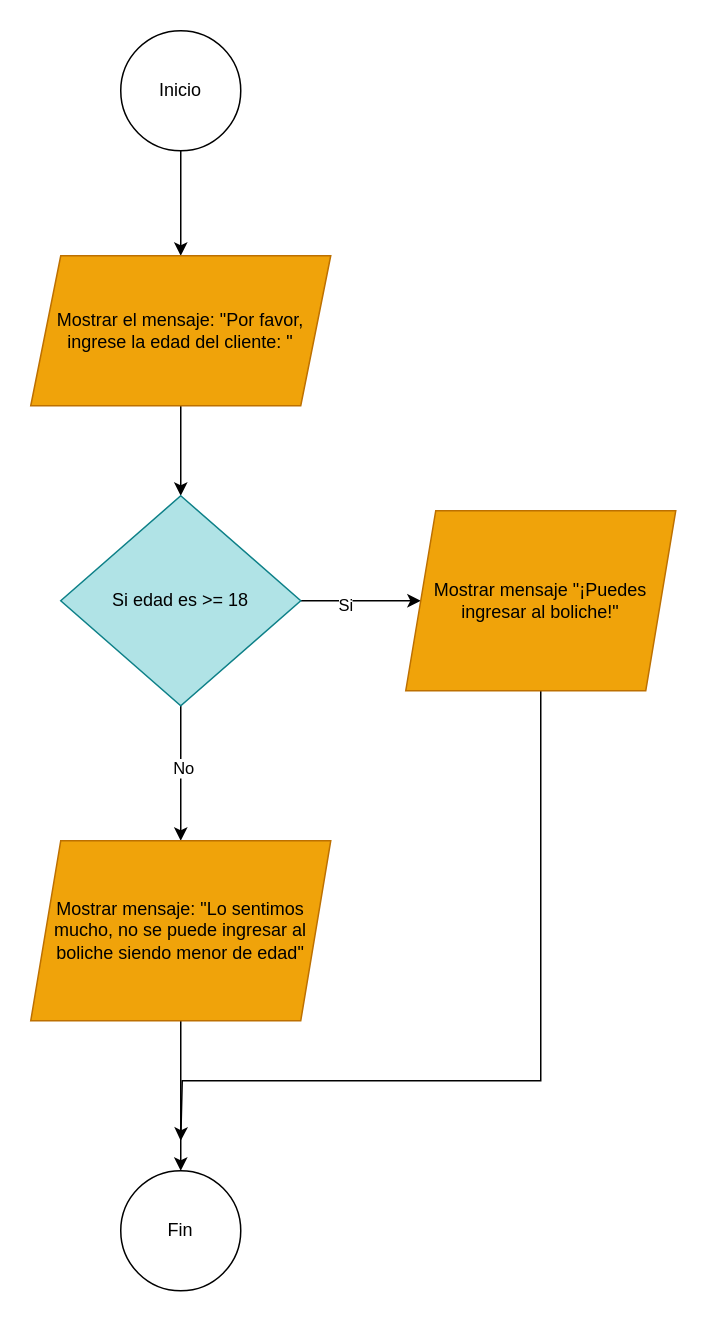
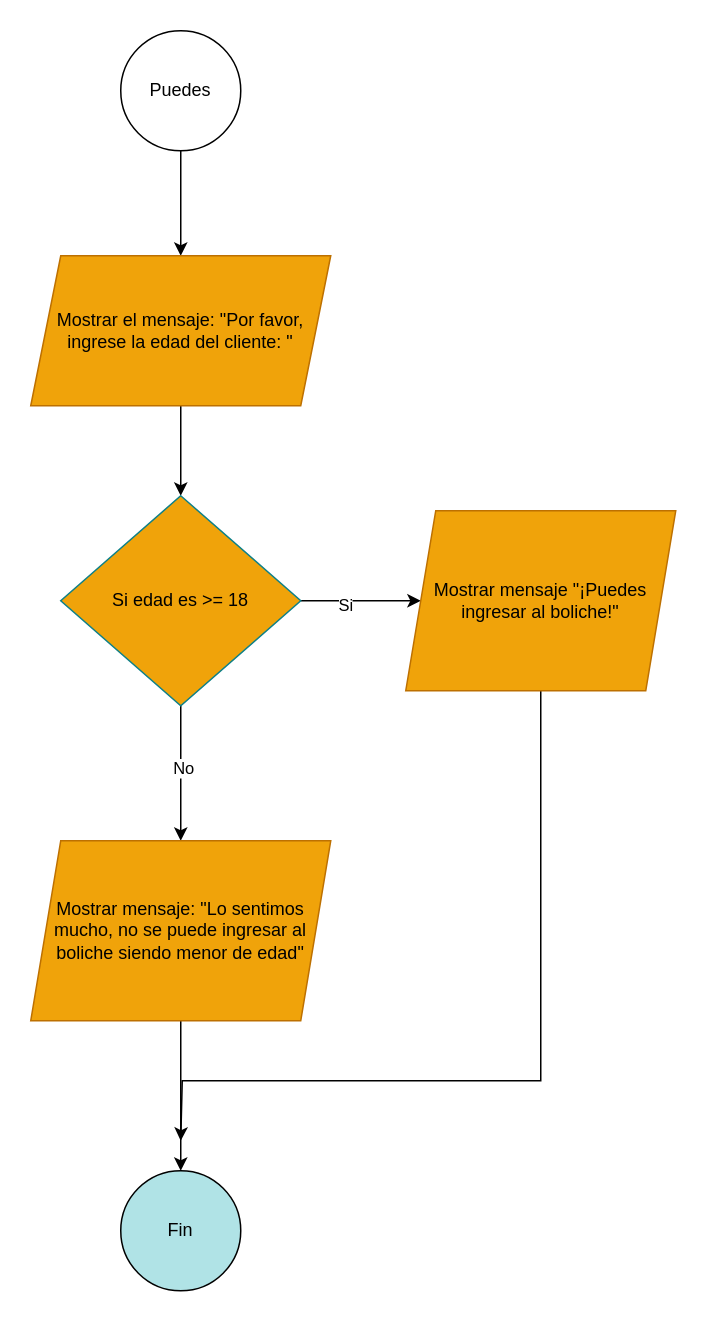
- <mxCell id="3" value="Inicio" style="ellipse;whiteSpace=wrap;html=1;aspect=fixed;" vertex="1" parent="1"><mxGeometry x="80" y="20" width="80" height="80" as="geometry" /></mxCell>
+ <mxCell id="3" value="Puedes" style="ellipse;whiteSpace=wrap;html=1;aspect=fixed;" vertex="1" parent="1"><mxGeometry x="80" y="20" width="80" height="80" as="geometry" /></mxCell>
- <mxCell id="10" value="Si edad es &amp;gt;= 18" style="rhombus;whiteSpace=wrap;html=1;fillColor=#b0e3e6;strokeColor=#0e8088;" vertex="1" parent="1"><mxGeometry x="40" y="330" width="160" height="140" as="geometry" /></mxCell>
+ <mxCell id="10" value="Si edad es &amp;gt;= 18" style="rhombus;whiteSpace=wrap;html=1;fillColor=#f0a30a;strokeColor=#0e8088;" vertex="1" parent="1"><mxGeometry x="40" y="330" width="160" height="140" as="geometry" /></mxCell>
- <mxCell id="15" value="Fin" style="ellipse;whiteSpace=wrap;html=1;" vertex="1" parent="1"><mxGeometry x="80" y="780" width="80" height="80" as="geometry" /></mxCell>
+ <mxCell id="15" value="Fin" style="ellipse;whiteSpace=wrap;html=1;fillColor=#b0e3e6;" vertex="1" parent="1"><mxGeometry x="80" y="780" width="80" height="80" as="geometry" /></mxCell>
